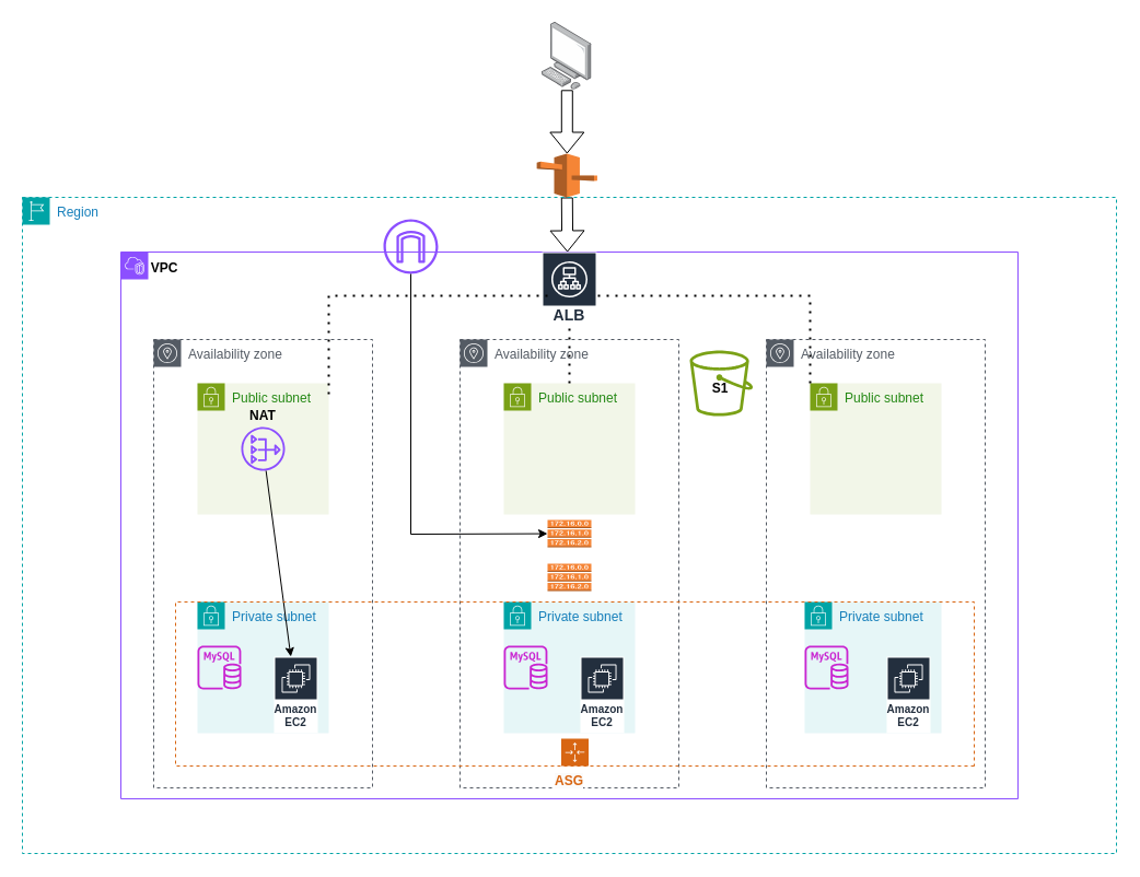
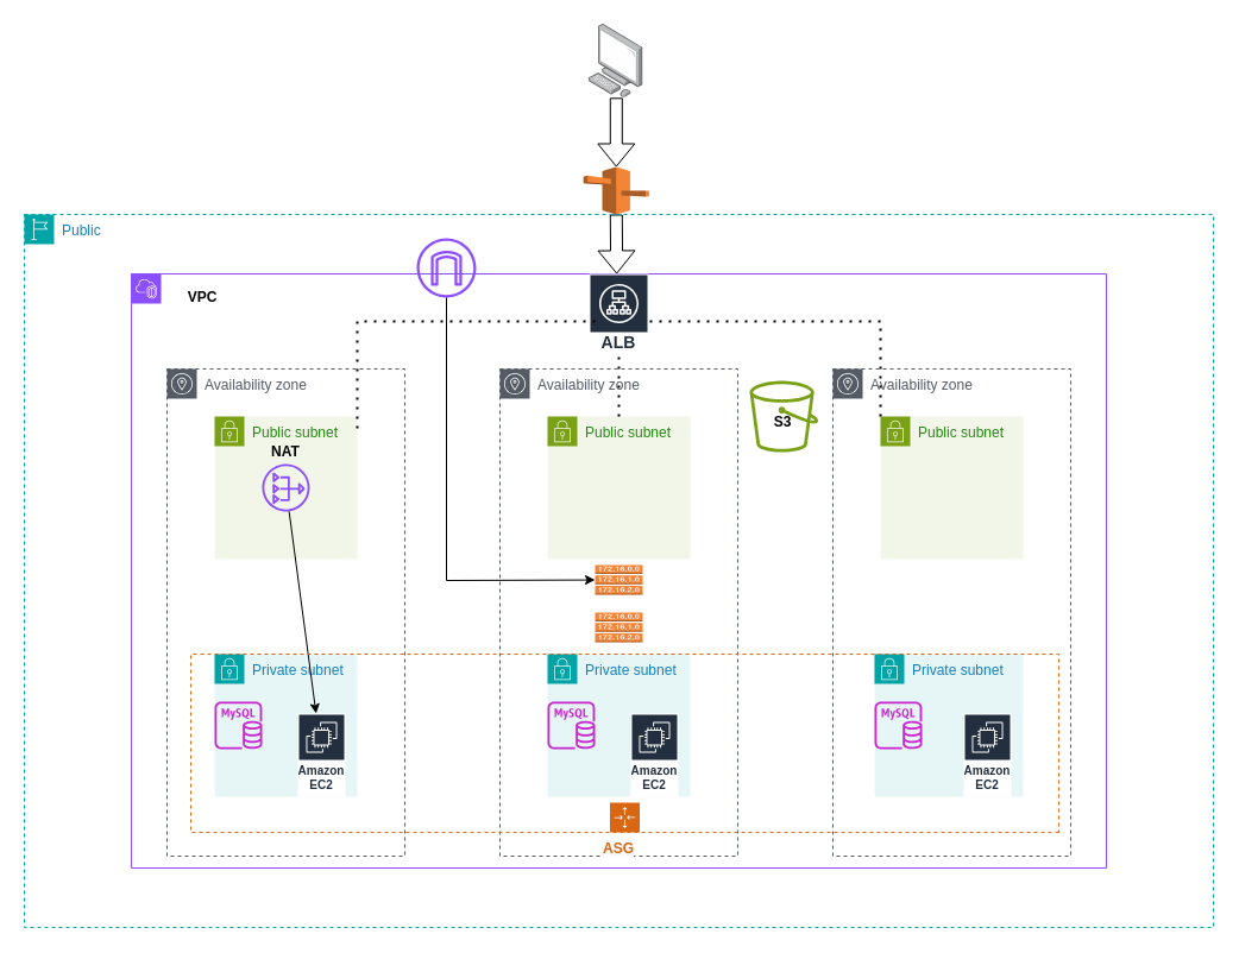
- <mxCell id="29" value="Region" style="points=[[0,0],[0.25,0],[0.5,0],[0.75,0],[1,0],[1,0.25],[1,0.5],[1,0.75],[1,1],[0.75,1],[0.5,1],[0.25,1],[0,1],[0,0.75],[0,0.5],[0,0.25]];outlineConnect=0;gradientColor=none;html=1;whiteSpace=wrap;fontSize=12;fontStyle=0;container=1;pointerEvents=0;collapsible=0;recursiveResize=0;shape=mxgraph.aws4.group;grIcon=mxgraph.aws4.group_region;strokeColor=#00A4A6;fillColor=none;verticalAlign=top;align=left;spacingLeft=30;fontColor=#147EBA;dashed=1;" vertex="1" parent="1"><mxGeometry x="20" y="180" width="1000" height="600" as="geometry" /></mxCell>
+ <mxCell id="29" value="Public" style="points=[[0,0],[0.25,0],[0.5,0],[0.75,0],[1,0],[1,0.25],[1,0.5],[1,0.75],[1,1],[0.75,1],[0.5,1],[0.25,1],[0,1],[0,0.75],[0,0.5],[0,0.25]];outlineConnect=0;gradientColor=none;html=1;whiteSpace=wrap;fontSize=12;fontStyle=0;container=1;pointerEvents=0;collapsible=0;recursiveResize=0;shape=mxgraph.aws4.group;grIcon=mxgraph.aws4.group_region;strokeColor=#00A4A6;fillColor=none;verticalAlign=top;align=left;spacingLeft=30;fontColor=#147EBA;dashed=1;" vertex="1" parent="1"><mxGeometry x="20" y="180" width="1000" height="600" as="geometry" /></mxCell>
- <mxCell id="30" value="&lt;b&gt;VPC&lt;/b&gt;" style="text;html=1;strokeColor=none;fillColor=none;align=center;verticalAlign=middle;whiteSpace=wrap;rounded=0;" vertex="1" parent="29"><mxGeometry x="100" y="50" width="60" height="30" as="geometry" /></mxCell>
+ <mxCell id="30" value="&lt;b&gt;VPC&lt;/b&gt;" style="text;html=1;strokeColor=none;fillColor=none;align=center;verticalAlign=middle;whiteSpace=wrap;rounded=0;" vertex="1" parent="29"><mxGeometry x="120" y="55" width="60" height="30" as="geometry" /></mxCell>
- <mxCell id="39" value="&lt;b&gt;S1&lt;/b&gt;" style="text;html=1;strokeColor=none;fillColor=none;align=center;verticalAlign=middle;whiteSpace=wrap;rounded=0;" vertex="1" parent="29"><mxGeometry x="607.7" y="160" width="60" height="30" as="geometry" /></mxCell>
+ <mxCell id="39" value="&lt;b&gt;S3&lt;/b&gt;" style="text;html=1;strokeColor=none;fillColor=none;align=center;verticalAlign=middle;whiteSpace=wrap;rounded=0;" vertex="1" parent="29"><mxGeometry x="607.7" y="160" width="60" height="30" as="geometry" /></mxCell>
